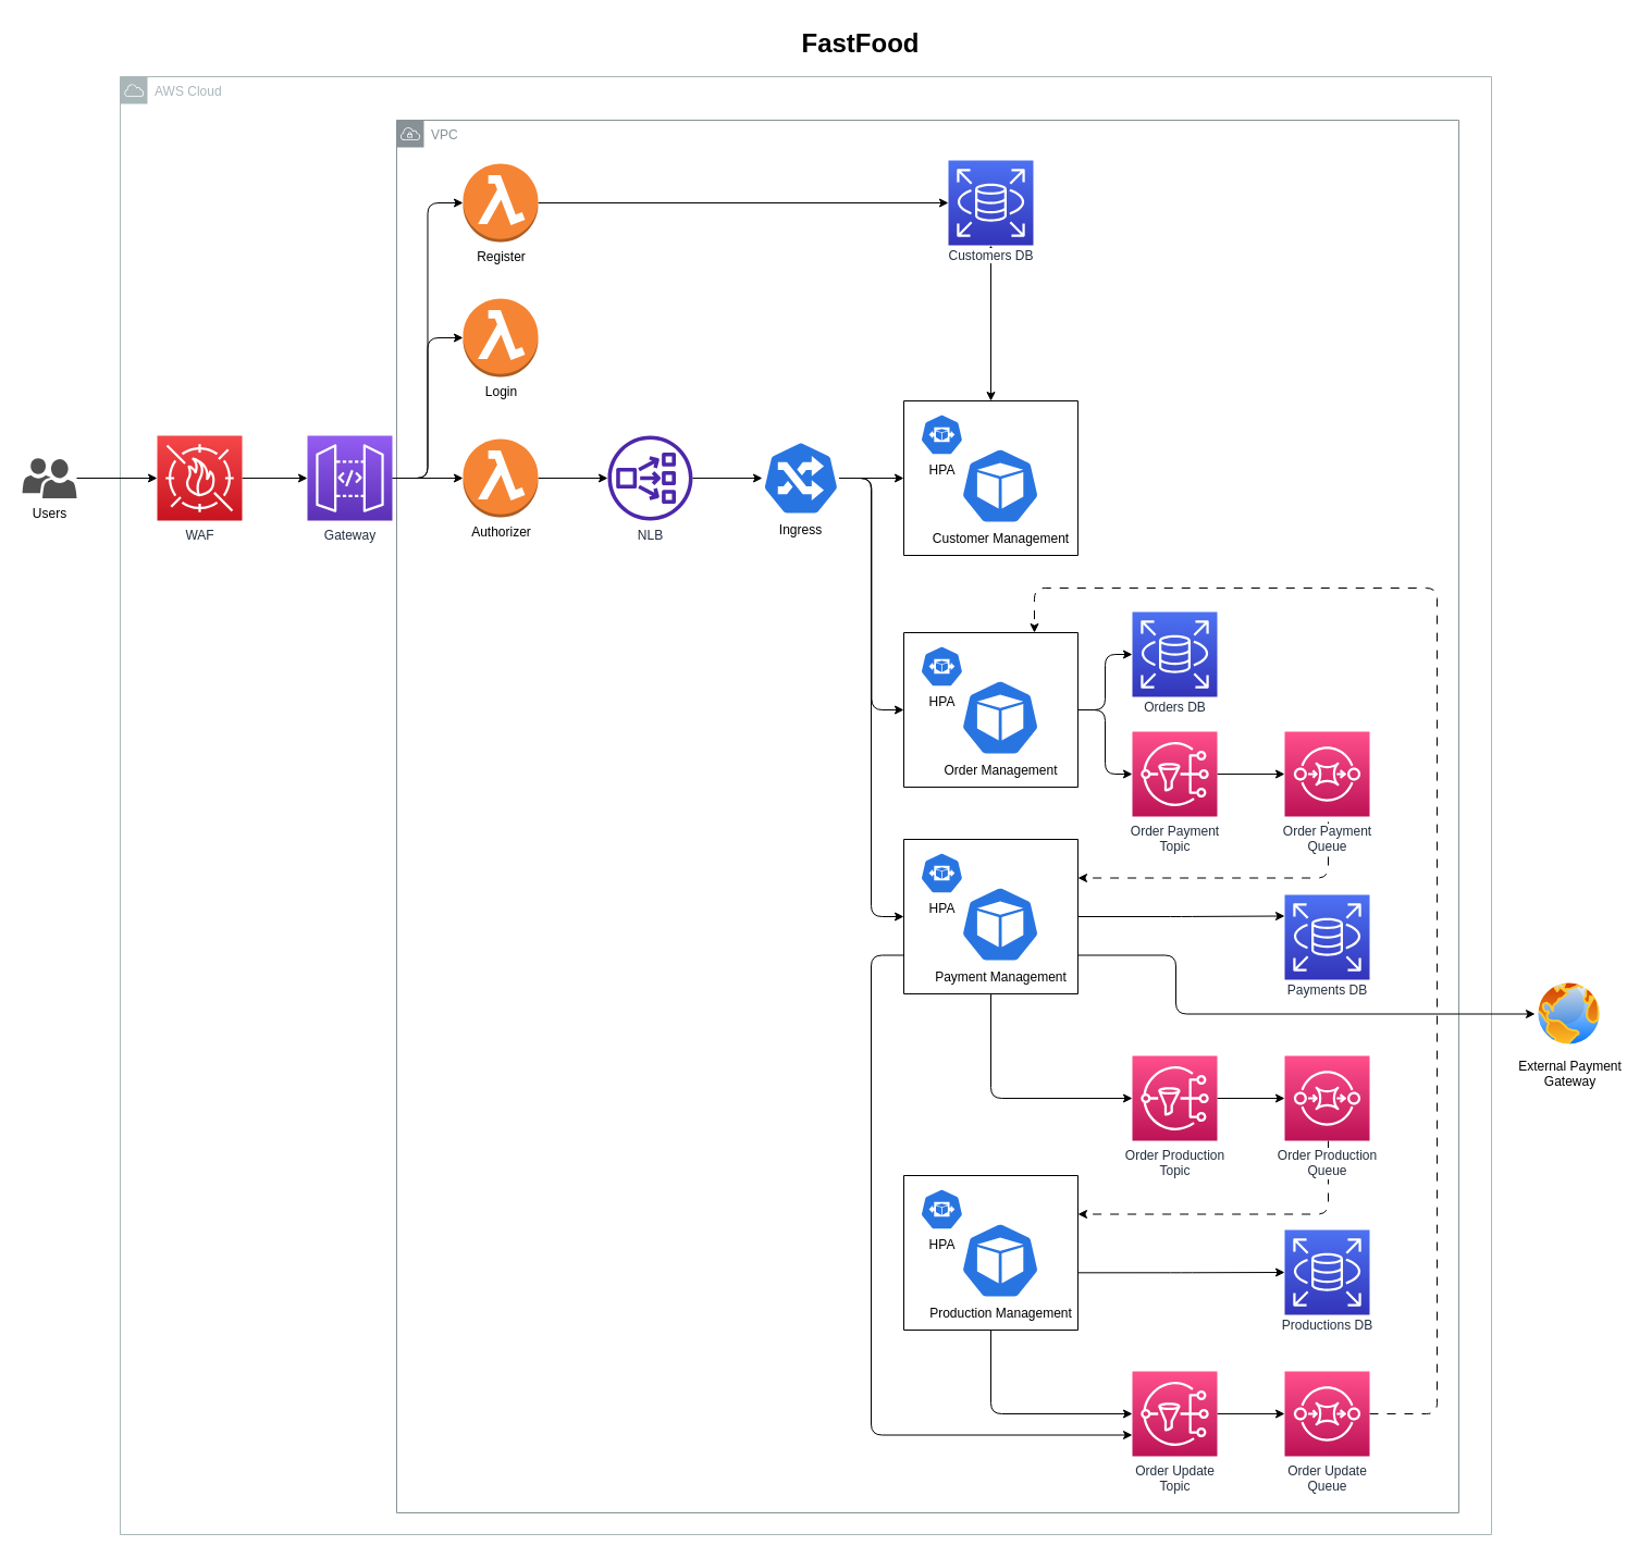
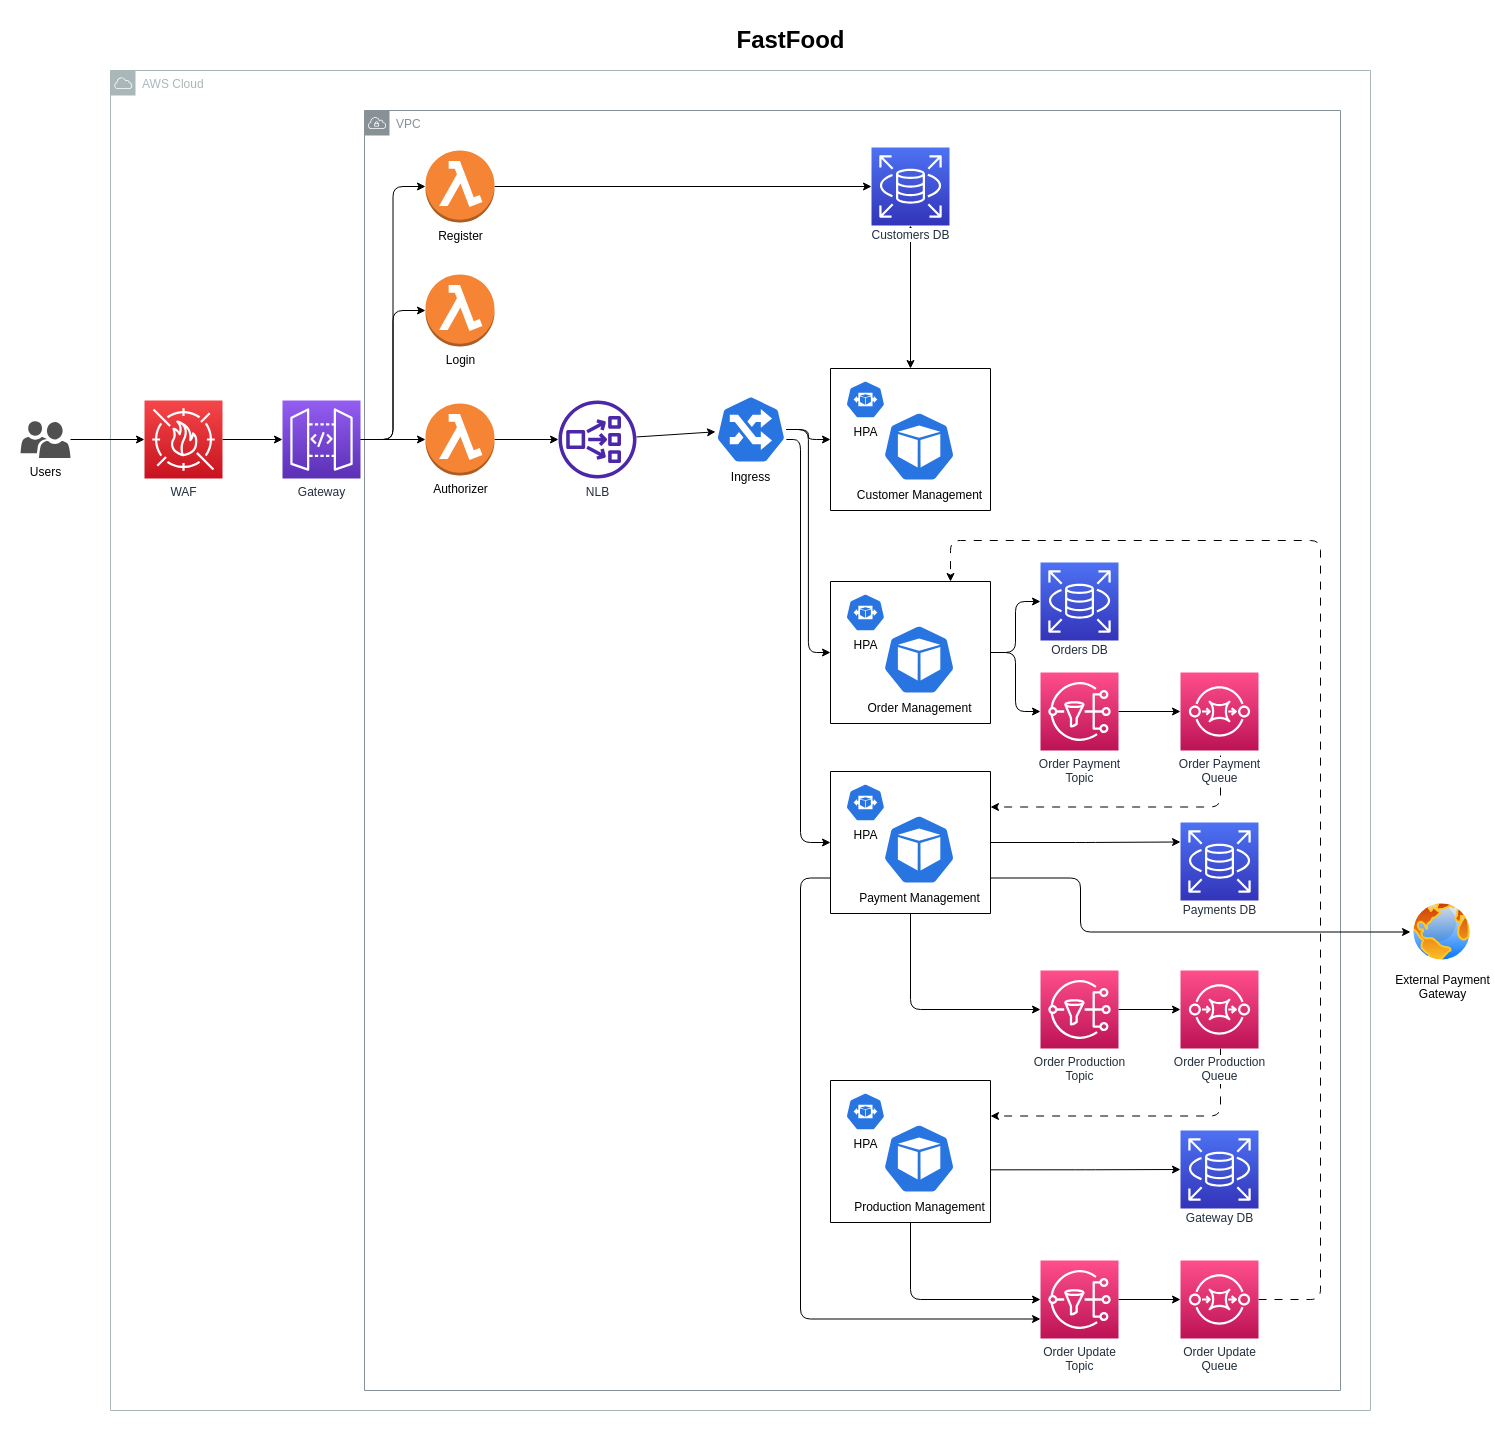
- <mxCell id="16" value="Ingress" style="sketch=0;html=1;dashed=0;whitespace=wrap;fillColor=#2875E2;strokeColor=#ffffff;points=[[0.005,0.63,0],[0.1,0.2,0],[0.9,0.2,0],[0.5,0,0],[0.995,0.63,0],[0.72,0.99,0],[0.5,1,0],[0.28,0.99,0]];verticalLabelPosition=bottom;align=center;verticalAlign=top;shape=mxgraph.kubernetes.icon;prIcon=ing;labelBackgroundColor=default;rounded=1;" parent="1" vertex="1"><mxGeometry x="700" y="405" width="70.83" height="68" as="geometry" /></mxCell>
+ <mxCell id="16" value="Ingress" style="sketch=0;html=1;dashed=0;whitespace=wrap;fillColor=#2875E2;strokeColor=#ffffff;points=[[0.005,0.63,0],[0.1,0.2,0],[0.9,0.2,0],[0.5,0,0],[0.995,0.63,0],[0.72,0.99,0],[0.5,1,0],[0.28,0.99,0]];verticalLabelPosition=bottom;align=center;verticalAlign=top;shape=mxgraph.kubernetes.icon;prIcon=ing;labelBackgroundColor=default;rounded=1;" parent="1" vertex="1"><mxGeometry x="715" y="395" width="70.83" height="68" as="geometry" /></mxCell>
- <mxCell id="61" value="Productions DB" style="sketch=0;points=[[0,0,0],[0.25,0,0],[0.5,0,0],[0.75,0,0],[1,0,0],[0,1,0],[0.25,1,0],[0.5,1,0],[0.75,1,0],[1,1,0],[0,0.25,0],[0,0.5,0],[0,0.75,0],[1,0.25,0],[1,0.5,0],[1,0.75,0]];outlineConnect=0;fontColor=#232F3E;gradientColor=#4D72F3;gradientDirection=north;fillColor=#3334B9;strokeColor=#ffffff;dashed=0;verticalLabelPosition=bottom;verticalAlign=top;align=center;html=1;fontSize=12;fontStyle=0;aspect=fixed;shape=mxgraph.aws4.resourceIcon;resIcon=mxgraph.aws4.rds;labelBackgroundColor=default;rounded=1;spacingTop=-4;" vertex="1" parent="1"><mxGeometry x="1180" y="1130" width="78" height="78" as="geometry" /></mxCell>
+ <mxCell id="61" value="Gateway DB" style="sketch=0;points=[[0,0,0],[0.25,0,0],[0.5,0,0],[0.75,0,0],[1,0,0],[0,1,0],[0.25,1,0],[0.5,1,0],[0.75,1,0],[1,1,0],[0,0.25,0],[0,0.5,0],[0,0.75,0],[1,0.25,0],[1,0.5,0],[1,0.75,0]];outlineConnect=0;fontColor=#232F3E;gradientColor=#4D72F3;gradientDirection=north;fillColor=#3334B9;strokeColor=#ffffff;dashed=0;verticalLabelPosition=bottom;verticalAlign=top;align=center;html=1;fontSize=12;fontStyle=0;aspect=fixed;shape=mxgraph.aws4.resourceIcon;resIcon=mxgraph.aws4.rds;labelBackgroundColor=default;rounded=1;spacingTop=-4;" vertex="1" parent="1"><mxGeometry x="1180" y="1130" width="78" height="78" as="geometry" /></mxCell>
